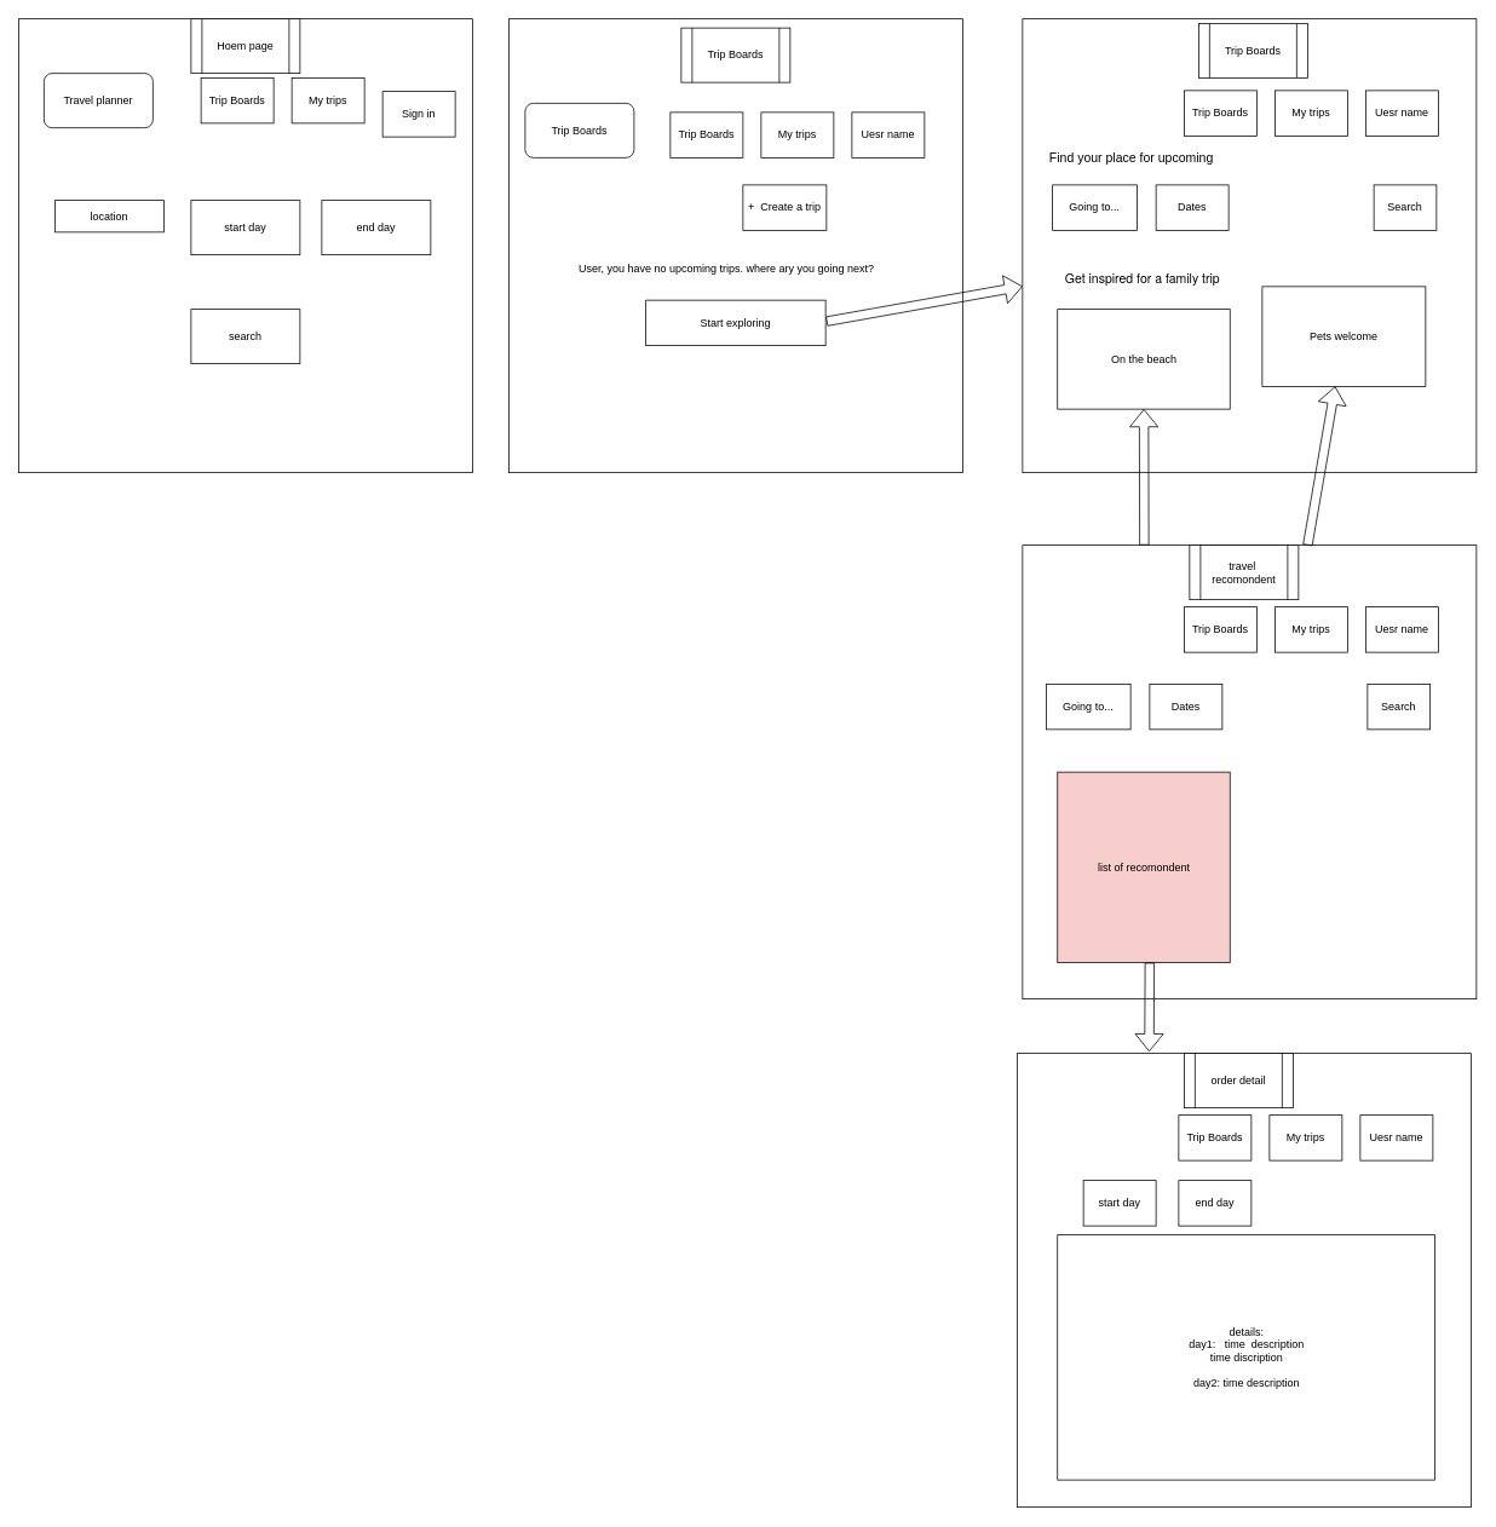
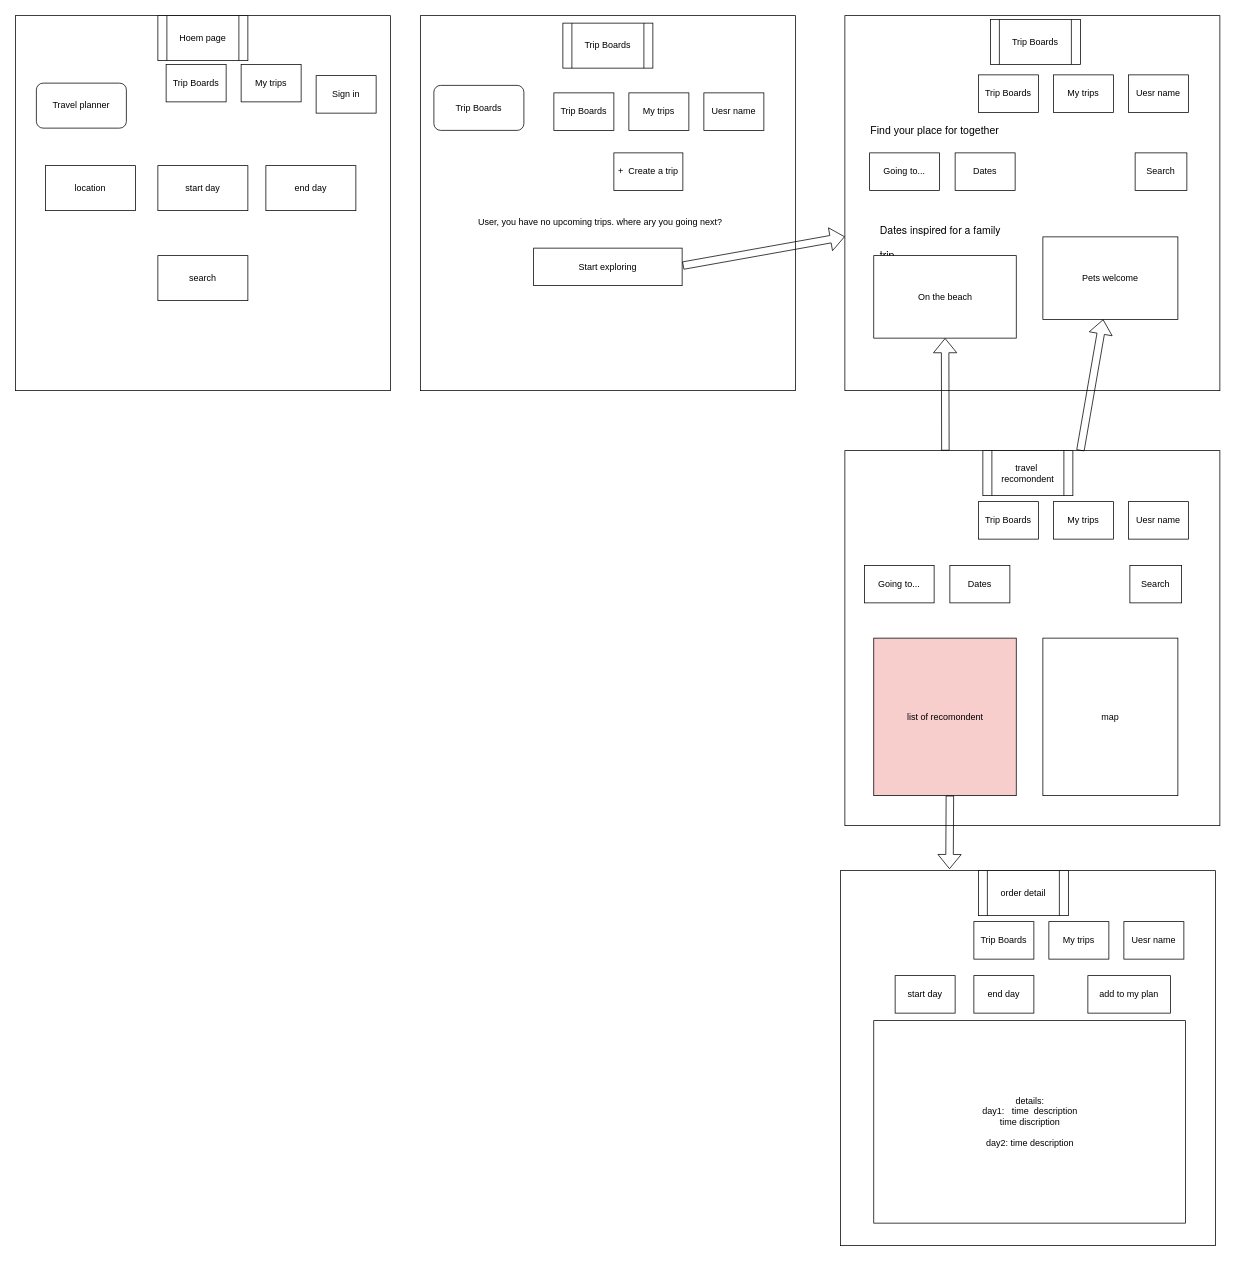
- <mxCell id="3" value="Travel planner" style="rounded=1;whiteSpace=wrap;html=1;" parent="1" vertex="1"><mxGeometry x="48" y="80" width="120" height="60" as="geometry" /></mxCell>
+ <mxCell id="3" value="Travel planner" style="rounded=1;whiteSpace=wrap;html=1;" parent="1" vertex="1"><mxGeometry x="48" y="110" width="120" height="60" as="geometry" /></mxCell>
- <mxCell id="21" value="&lt;font style=&quot;font-size: 14px;&quot;&gt;Find your place for upcoming&amp;nbsp;&lt;/font&gt;" style="text;html=1;strokeColor=none;fillColor=none;align=center;verticalAlign=middle;whiteSpace=wrap;rounded=0;" parent="1" vertex="1"><mxGeometry x="1130" y="158" width="236" height="30" as="geometry" /></mxCell>
+ <mxCell id="21" value="&lt;font style=&quot;font-size: 14px;&quot;&gt;Find your place for together&amp;nbsp;&lt;/font&gt;" style="text;html=1;strokeColor=none;fillColor=none;align=center;verticalAlign=middle;whiteSpace=wrap;rounded=0;" parent="1" vertex="1"><mxGeometry x="1130" y="158" width="236" height="30" as="geometry" /></mxCell>
- <mxCell id="48" value="location" style="rounded=0;whiteSpace=wrap;html=1;" vertex="1" parent="1"><mxGeometry x="60" y="220" width="120" height="35" as="geometry" /></mxCell>
+ <mxCell id="48" value="location" style="rounded=0;whiteSpace=wrap;html=1;" vertex="1" parent="1"><mxGeometry x="60" y="220" width="120" height="60" as="geometry" /></mxCell>
- <mxCell id="24" value="&lt;h2 class=&quot;uitk-heading uitk-heading-3&quot; style=&quot;box-sizing: border-box; margin: 0px; padding: 0px 0.75rem; font-weight: 500; line-height: 2rem; color: rgb(0, 0, 0); font-family: &amp;quot;FreightSansLF Pro&amp;quot;, &amp;quot;Noto Sans JP&amp;quot;, &amp;quot;Noto Sans KR&amp;quot;, &amp;quot;Helvetica Neue&amp;quot;, Helvetica, Arial, &amp;quot;Lucida Grande&amp;quot;, &amp;quot;Segoe UI&amp;quot;, Tahoma, -apple-system, Roboto, sans-serif; font-style: normal; font-variant-ligatures: normal; font-variant-caps: normal; letter-spacing: normal; orphans: 2; text-align: start; text-indent: 0px; text-transform: none; widows: 2; word-spacing: 0px; -webkit-text-stroke-width: 0px; background-color: rgb(255, 255, 255); text-decoration-thickness: initial; text-decoration-style: initial; text-decoration-color: initial;&quot;&gt;&lt;font style=&quot;font-size: 14px;&quot;&gt;Get inspired for a family trip&lt;/font&gt;&lt;/h2&gt;" style="text;whiteSpace=wrap;html=1;" parent="1" vertex="1"><mxGeometry x="1159" y="280" width="201" height="60" as="geometry" /></mxCell>
+ <mxCell id="24" value="&lt;h2 class=&quot;uitk-heading uitk-heading-3&quot; style=&quot;box-sizing: border-box; margin: 0px; padding: 0px 0.75rem; font-weight: 500; line-height: 2rem; color: rgb(0, 0, 0); font-family: &amp;quot;FreightSansLF Pro&amp;quot;, &amp;quot;Noto Sans JP&amp;quot;, &amp;quot;Noto Sans KR&amp;quot;, &amp;quot;Helvetica Neue&amp;quot;, Helvetica, Arial, &amp;quot;Lucida Grande&amp;quot;, &amp;quot;Segoe UI&amp;quot;, Tahoma, -apple-system, Roboto, sans-serif; font-style: normal; font-variant-ligatures: normal; font-variant-caps: normal; letter-spacing: normal; orphans: 2; text-align: start; text-indent: 0px; text-transform: none; widows: 2; word-spacing: 0px; -webkit-text-stroke-width: 0px; background-color: rgb(255, 255, 255); text-decoration-thickness: initial; text-decoration-style: initial; text-decoration-color: initial;&quot;&gt;&lt;font style=&quot;font-size: 14px;&quot;&gt;Dates inspired for a family trip&lt;/font&gt;&lt;/h2&gt;" style="text;whiteSpace=wrap;html=1;" parent="1" vertex="1"><mxGeometry x="1159" y="280" width="201" height="60" as="geometry" /></mxCell>
+ <mxCell id="35" value="map" style="rounded=0;whiteSpace=wrap;html=1;" parent="1" vertex="1"><mxGeometry x="1390" y="850" width="180" height="210" as="geometry" /></mxCell>
+ <mxCell id="55" value="add to my plan" style="rounded=0;whiteSpace=wrap;html=1;" vertex="1" parent="1"><mxGeometry x="1450" y="1300" width="110" height="50" as="geometry" /></mxCell>
